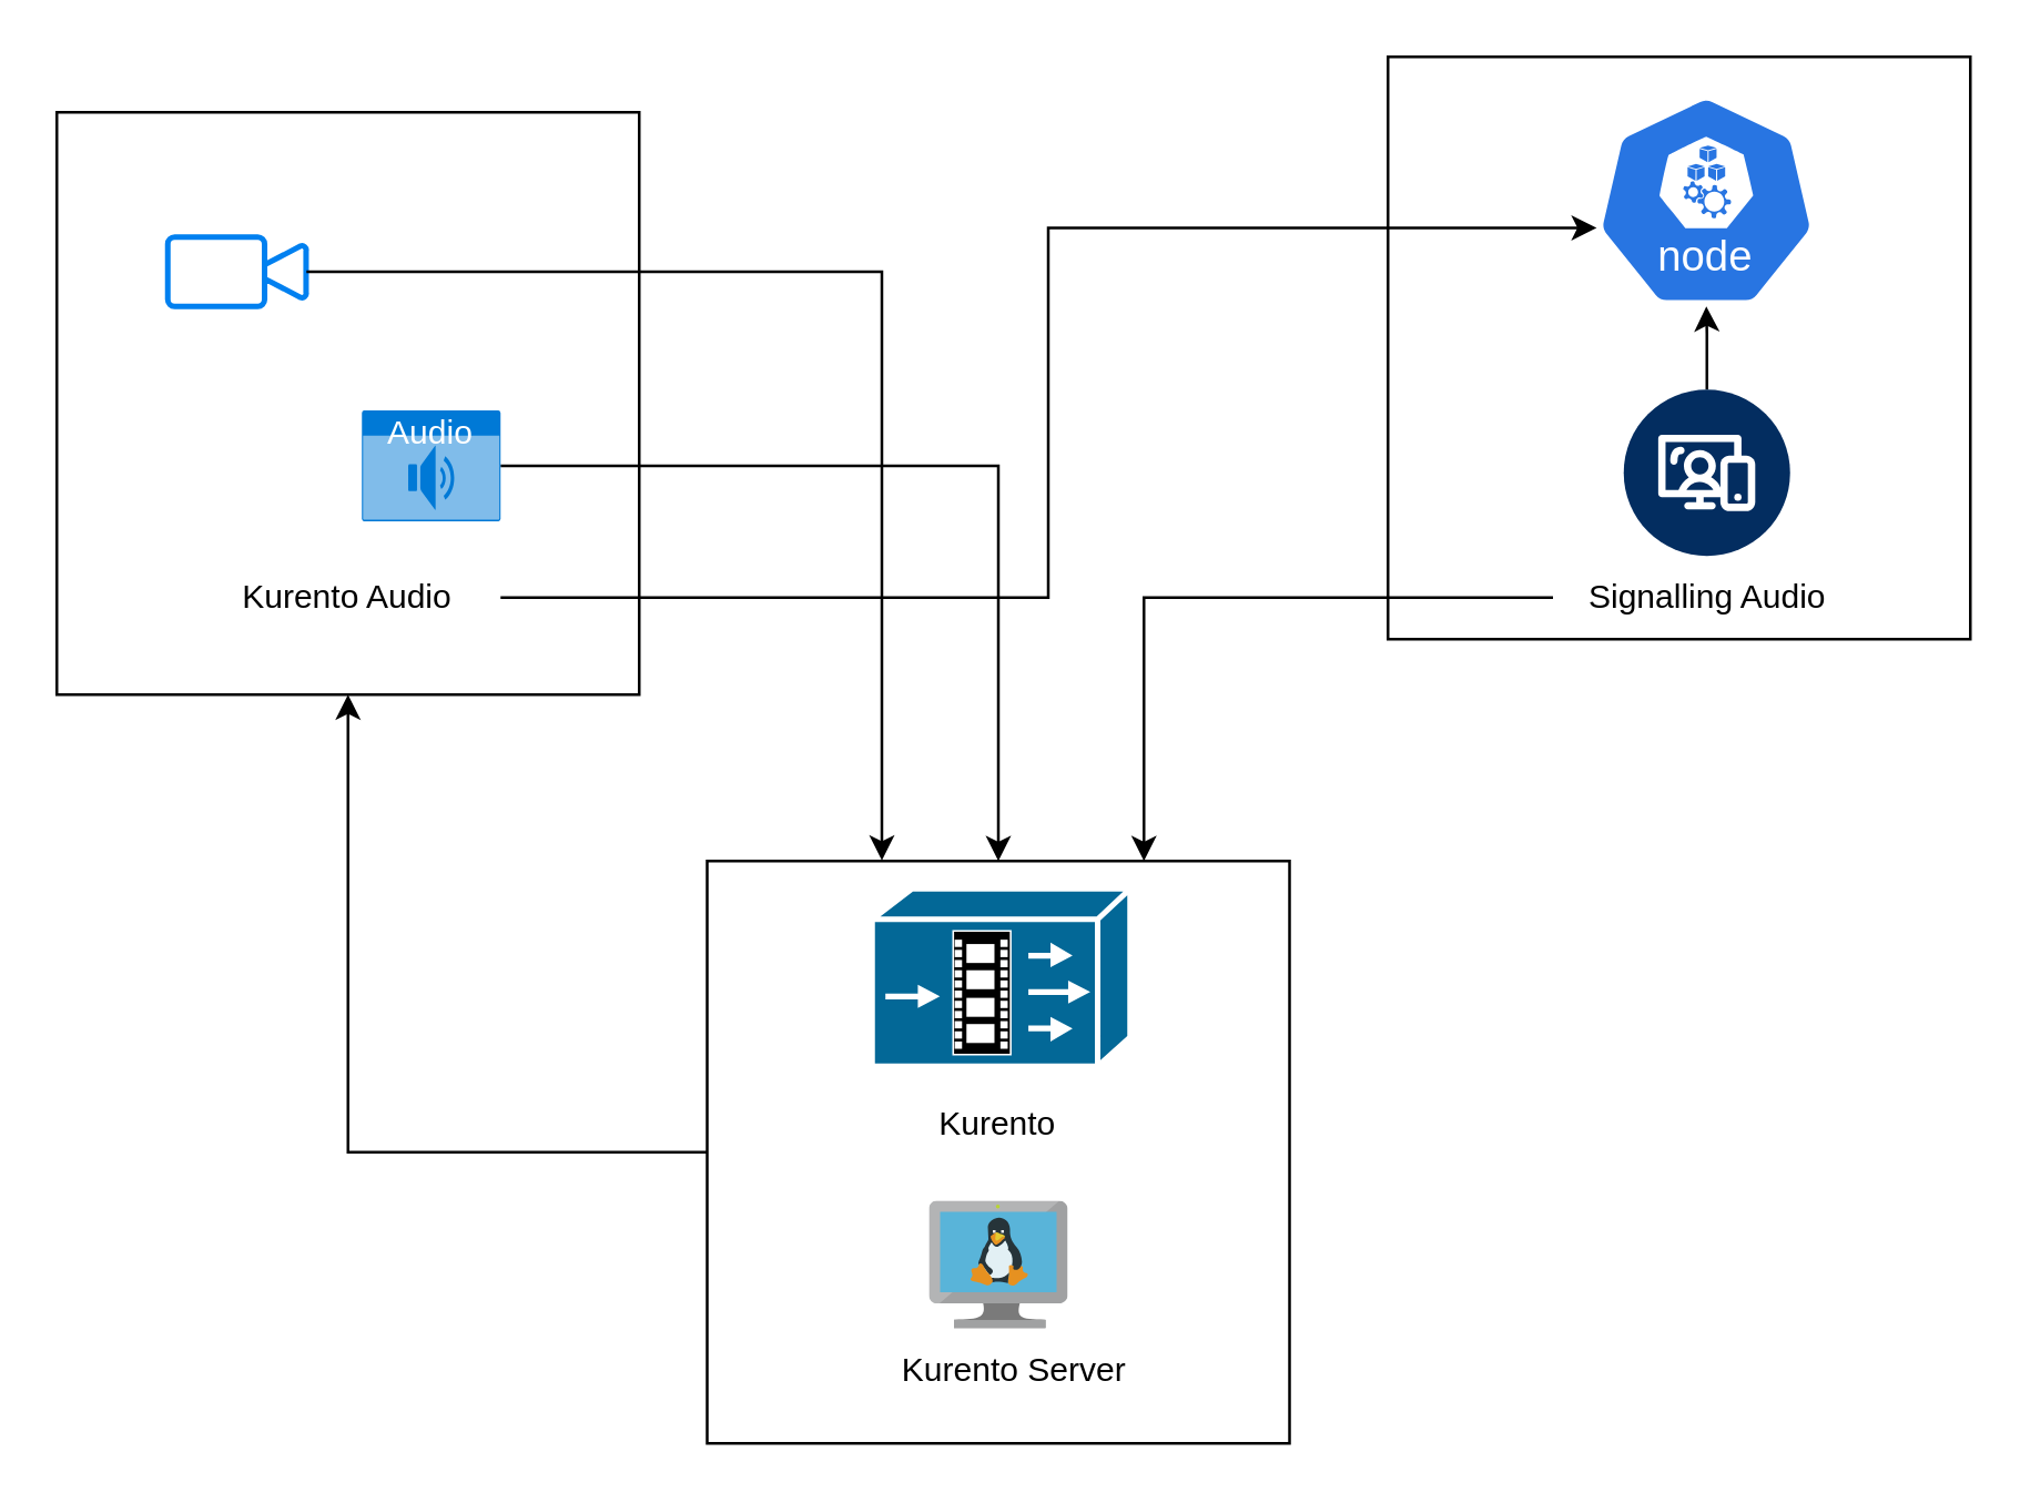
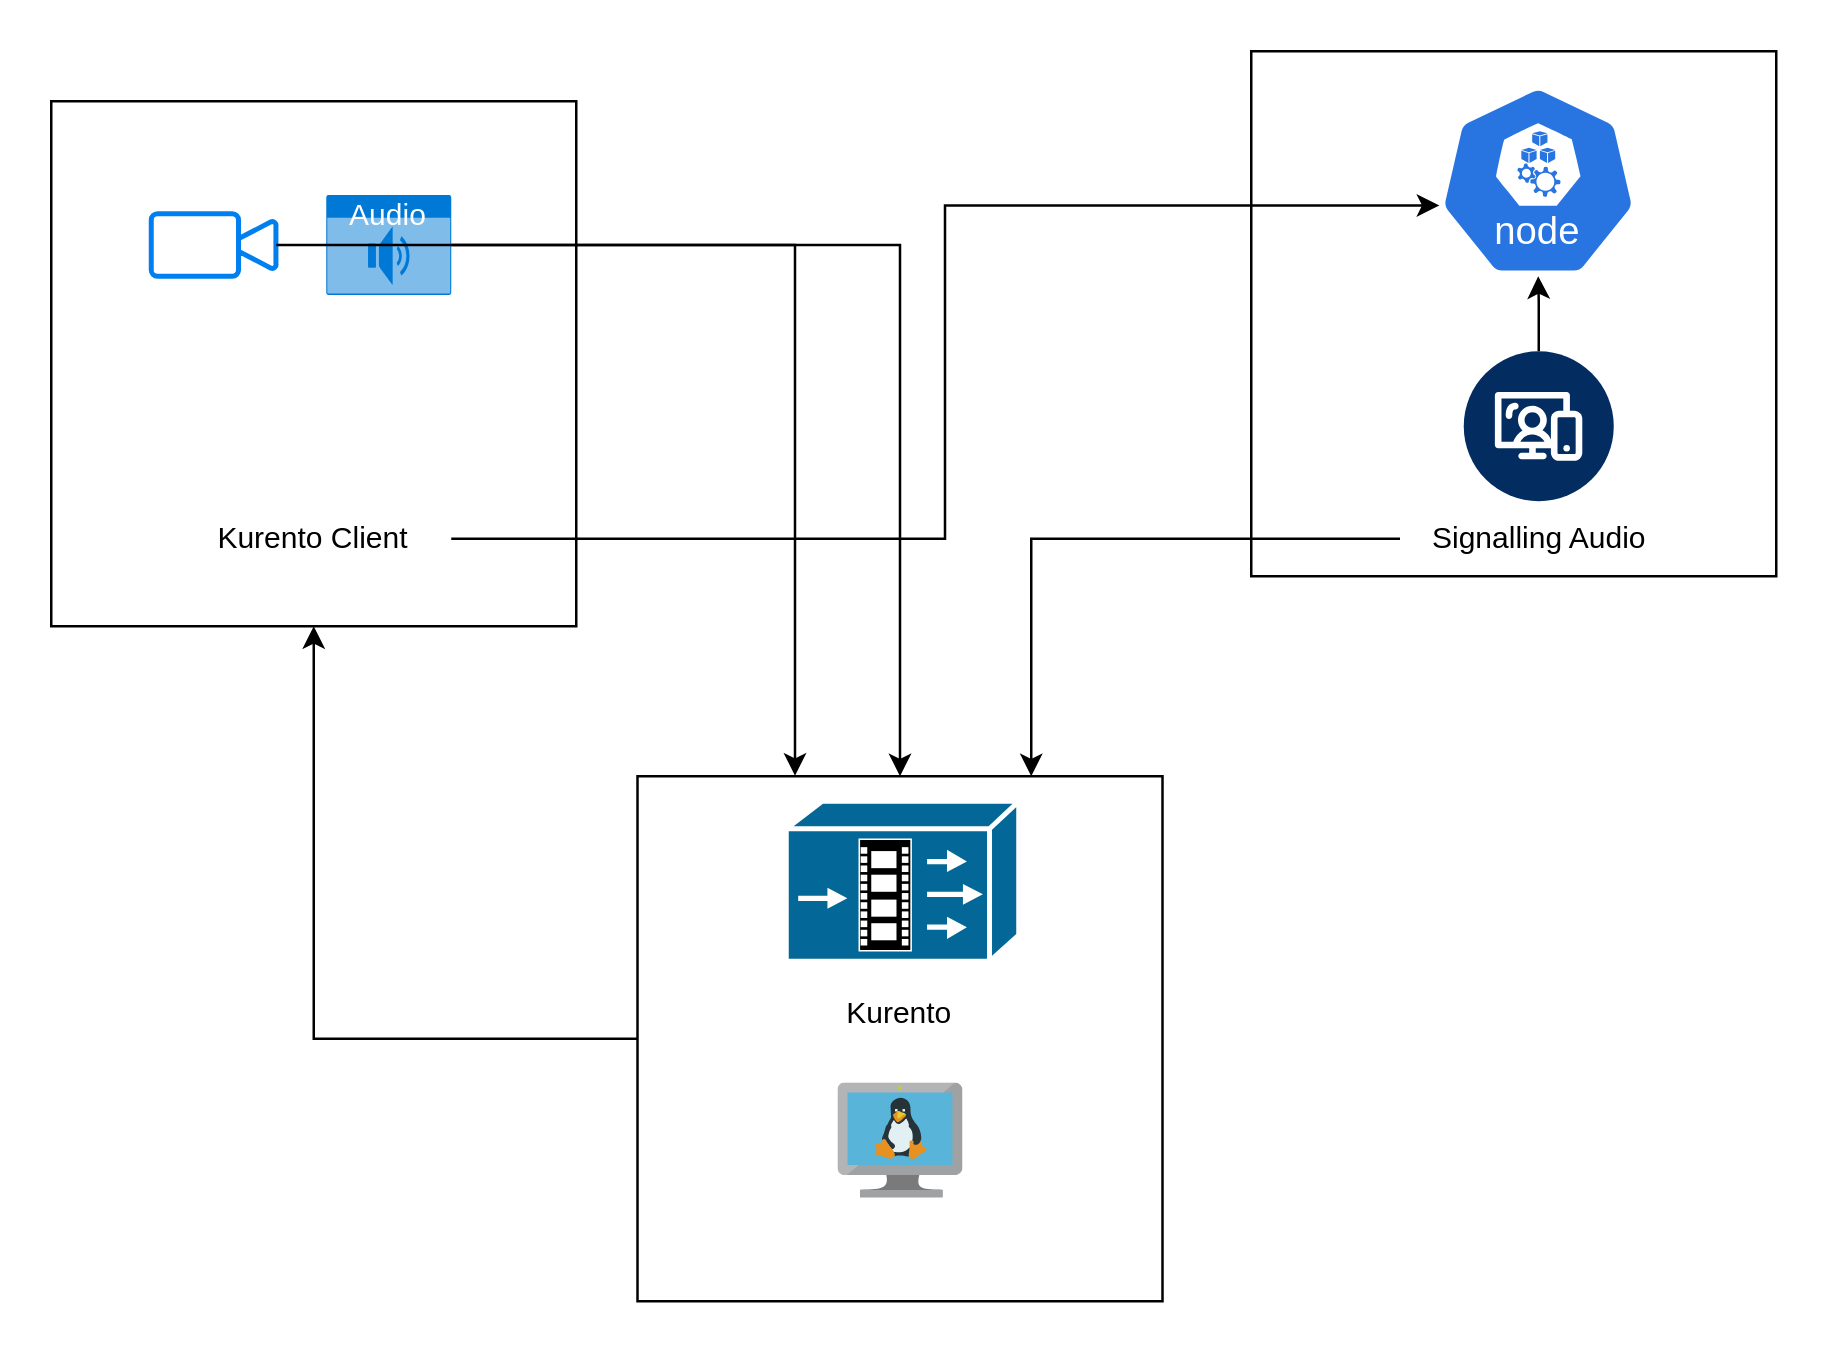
- <mxCell id="8" value="Audio" style="html=1;whiteSpace=wrap;strokeColor=none;fillColor=#0079D6;labelPosition=center;verticalLabelPosition=middle;verticalAlign=top;align=center;fontSize=12;outlineConnect=0;spacingTop=-6;fontColor=#FFFFFF;sketch=0;shape=mxgraph.sitemap.audio;" vertex="1" parent="1"><mxGeometry x="130" y="147.5" width="50" height="40" as="geometry" /></mxCell>
+ <mxCell id="8" value="Audio" style="html=1;whiteSpace=wrap;strokeColor=none;fillColor=#0079D6;labelPosition=center;verticalLabelPosition=middle;verticalAlign=top;align=center;fontSize=12;outlineConnect=0;spacingTop=-6;fontColor=#FFFFFF;sketch=0;shape=mxgraph.sitemap.audio;" vertex="1" parent="1"><mxGeometry x="130" y="77.5" width="50" height="40" as="geometry" /></mxCell>
- <mxCell id="18" value="Kurento Audio" style="text;html=1;align=center;verticalAlign=middle;whiteSpace=wrap;rounded=0;" vertex="1" parent="1"><mxGeometry x="70" y="200" width="110" height="30" as="geometry" /></mxCell>
+ <mxCell id="18" value="Kurento Client" style="text;html=1;align=center;verticalAlign=middle;whiteSpace=wrap;rounded=0;" vertex="1" parent="1"><mxGeometry x="70" y="200" width="110" height="30" as="geometry" /></mxCell>
- <mxCell id="10" value="Kurento Server" style="text;html=1;align=center;verticalAlign=middle;whiteSpace=wrap;rounded=0;" vertex="1" parent="1"><mxGeometry x="320" y="479" width="91" height="30" as="geometry" /></mxCell>
